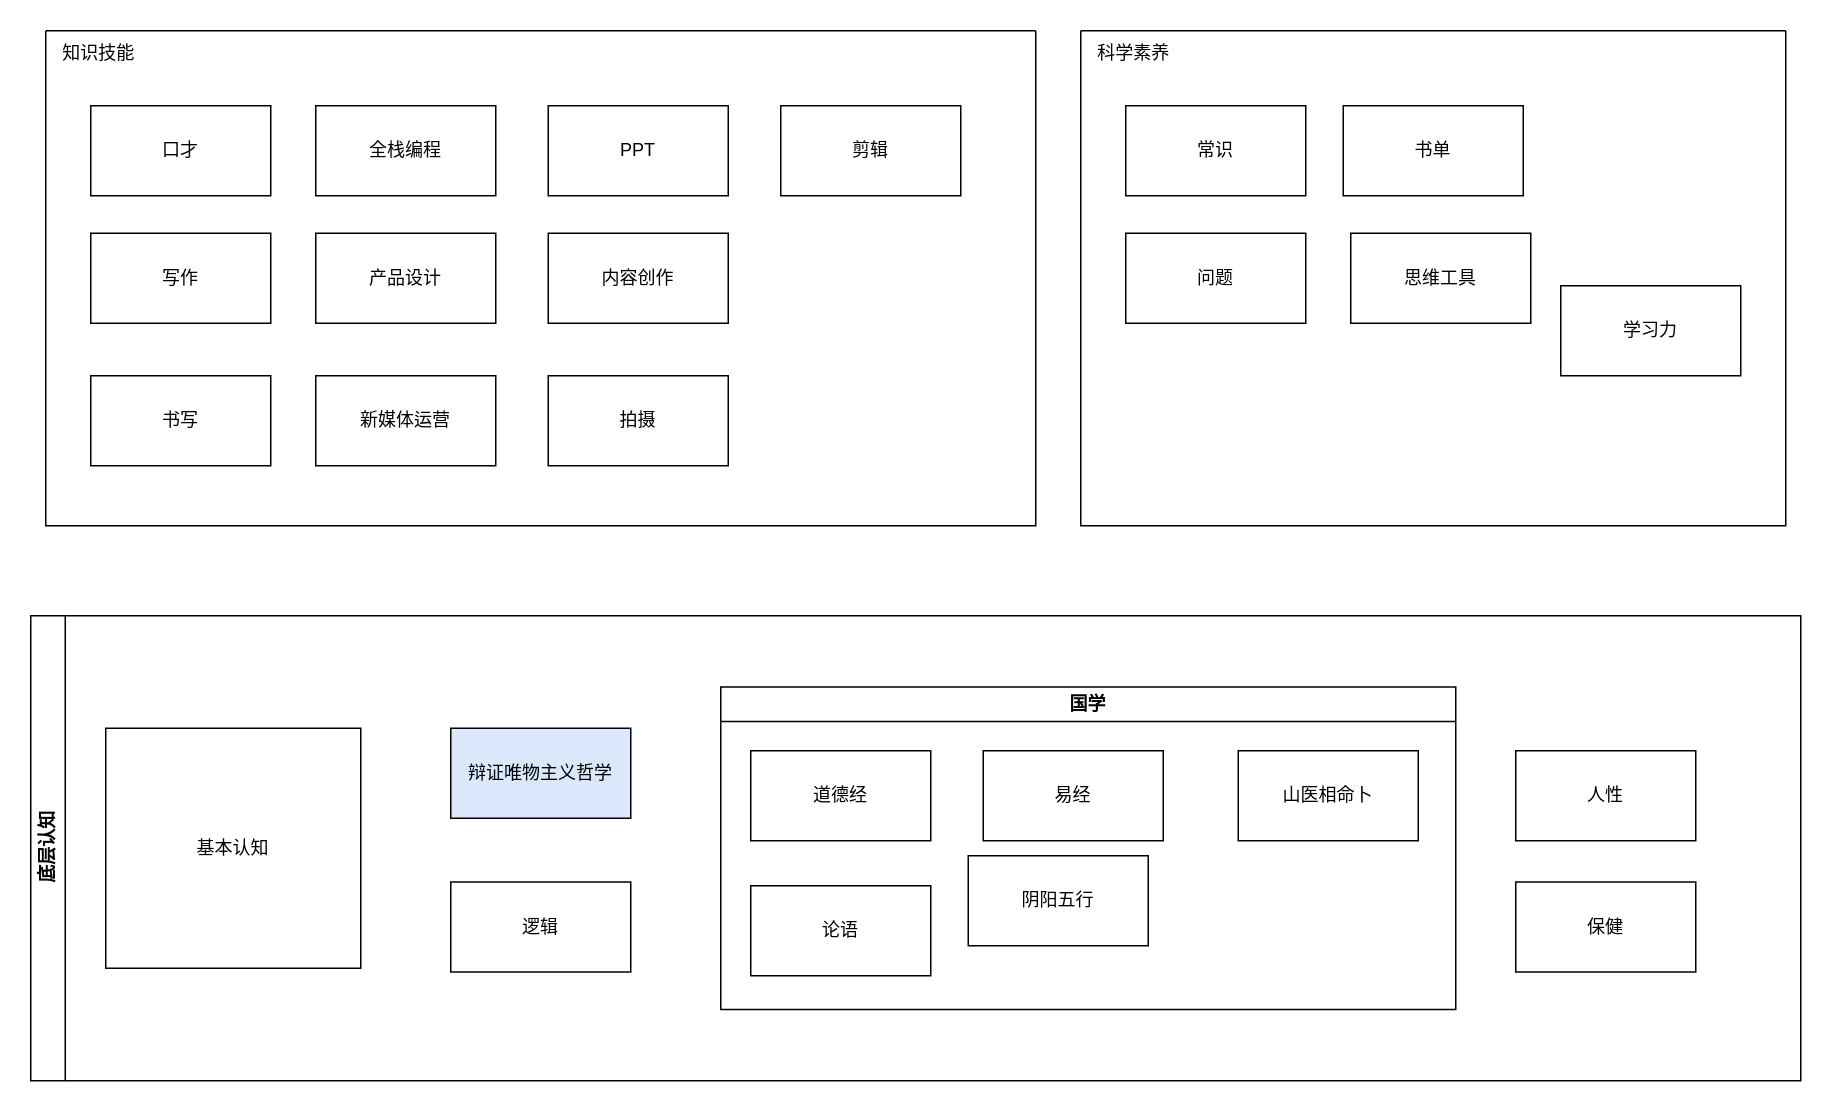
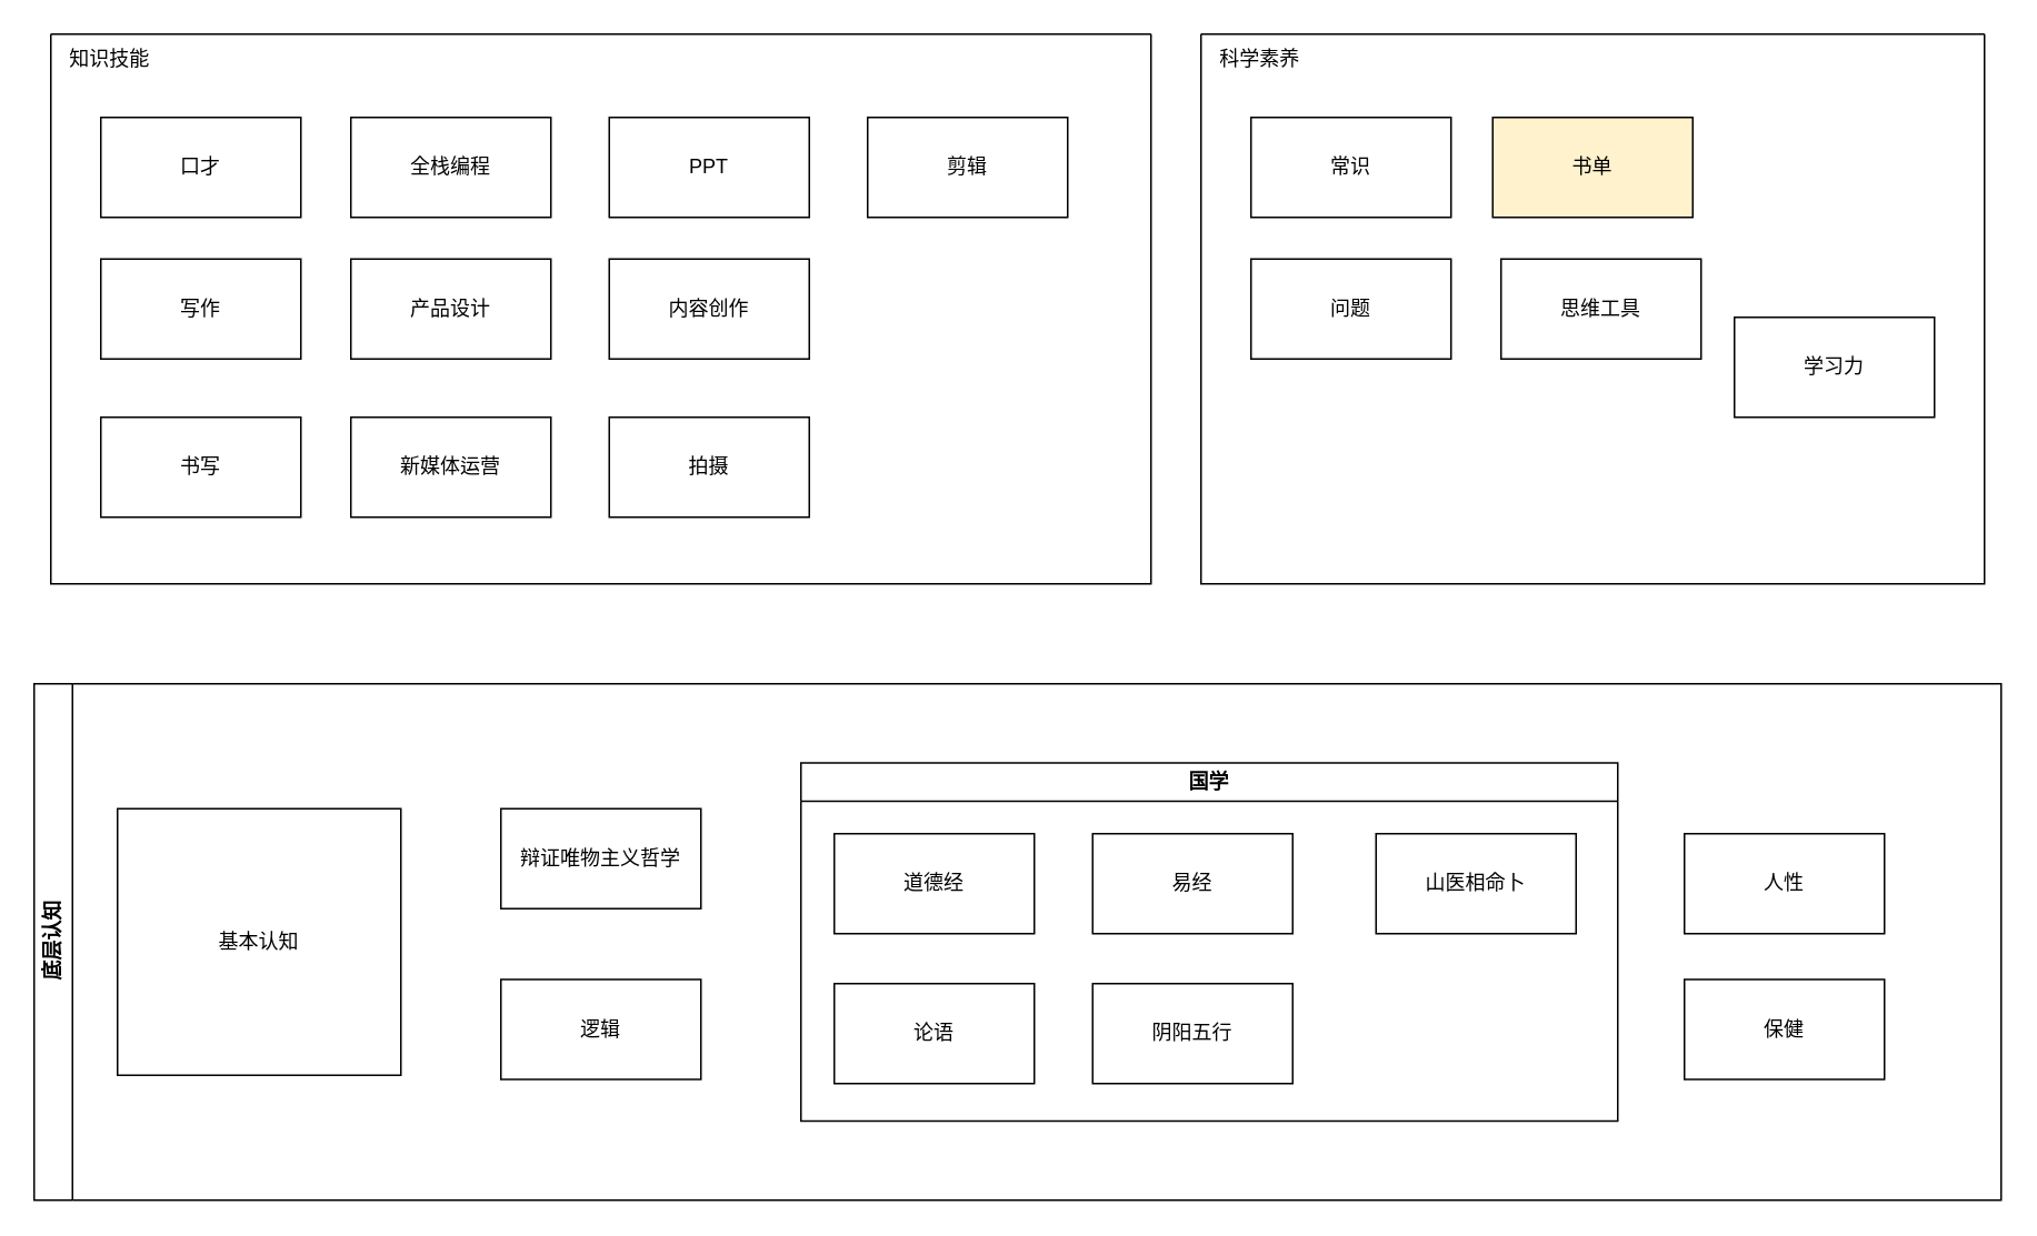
- <mxCell id="5" value="书单" style="rounded=0;whiteSpace=wrap;html=1;" parent="2" vertex="1"><mxGeometry x="175" y="50" width="120" height="60" as="geometry" /></mxCell>
+ <mxCell id="5" value="书单" style="rounded=0;whiteSpace=wrap;html=1;fillColor=#fff2cc;" parent="2" vertex="1"><mxGeometry x="175" y="50" width="120" height="60" as="geometry" /></mxCell>
- <mxCell id="29" value="辩证唯物主义哲学" style="rounded=0;whiteSpace=wrap;html=1;fillColor=#dae8fc;" parent="21" vertex="1"><mxGeometry x="280" y="75" width="120" height="60" as="geometry" /></mxCell>
+ <mxCell id="29" value="辩证唯物主义哲学" style="rounded=0;whiteSpace=wrap;html=1;" parent="21" vertex="1"><mxGeometry x="280" y="75" width="120" height="60" as="geometry" /></mxCell>
- <mxCell id="26" value="阴阳五行" style="rounded=0;whiteSpace=wrap;html=1;" parent="22" vertex="1"><mxGeometry x="165" y="112.5" width="120" height="60" as="geometry" /></mxCell>
+ <mxCell id="26" value="阴阳五行" style="rounded=0;whiteSpace=wrap;html=1;" parent="22" vertex="1"><mxGeometry x="175" y="132.5" width="120" height="60" as="geometry" /></mxCell>
